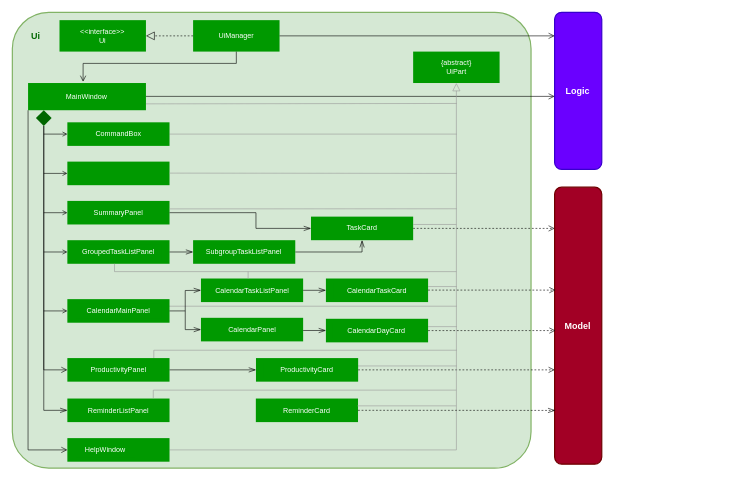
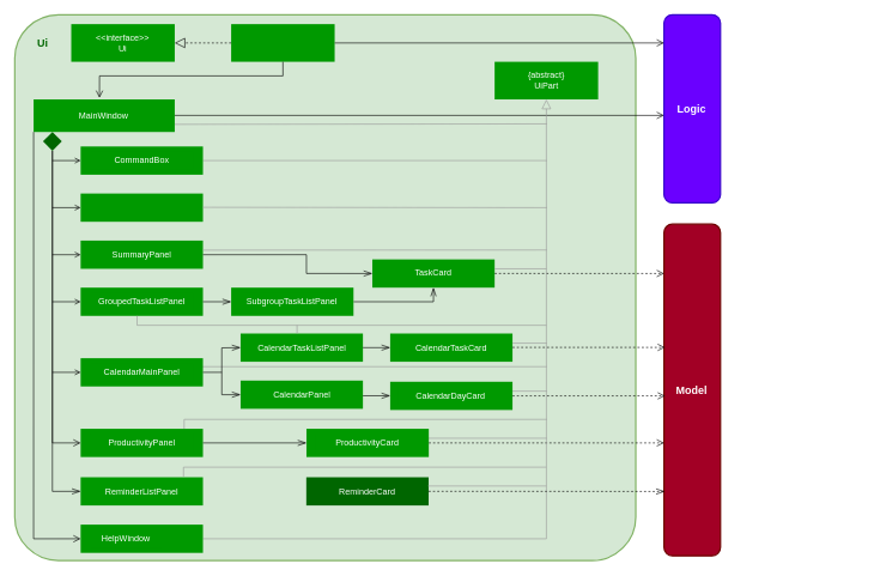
- <mxCell id="12" value="&lt;font color=&quot;#ffffff&quot;&gt;UiManager&lt;/font&gt;" style="text;html=1;strokeColor=none;fillColor=none;align=center;verticalAlign=middle;whiteSpace=wrap;rounded=0;" parent="10" vertex="1"><mxGeometry x="16.38" y="13.103" width="111.381" height="26.207" as="geometry" /></mxCell>
- <mxCell id="105" value="&lt;font color=&quot;#ffffff&quot;&gt;ReminderCard&lt;/font&gt;" style="rounded=0;whiteSpace=wrap;html=1;strokeWidth=1;fillColor=#009900;strokeColor=none;" vertex="1" parent="1"><mxGeometry x="425.995" y="663.999" width="170.347" height="39.31" as="geometry" /></mxCell>
+ <mxCell id="105" value="&lt;font color=&quot;#ffffff&quot;&gt;ReminderCard&lt;/font&gt;" style="rounded=0;whiteSpace=wrap;html=1;strokeWidth=1;fillColor=#006600;strokeColor=none;" vertex="1" parent="1"><mxGeometry x="425.995" y="663.999" width="170.347" height="39.31" as="geometry" /></mxCell>
